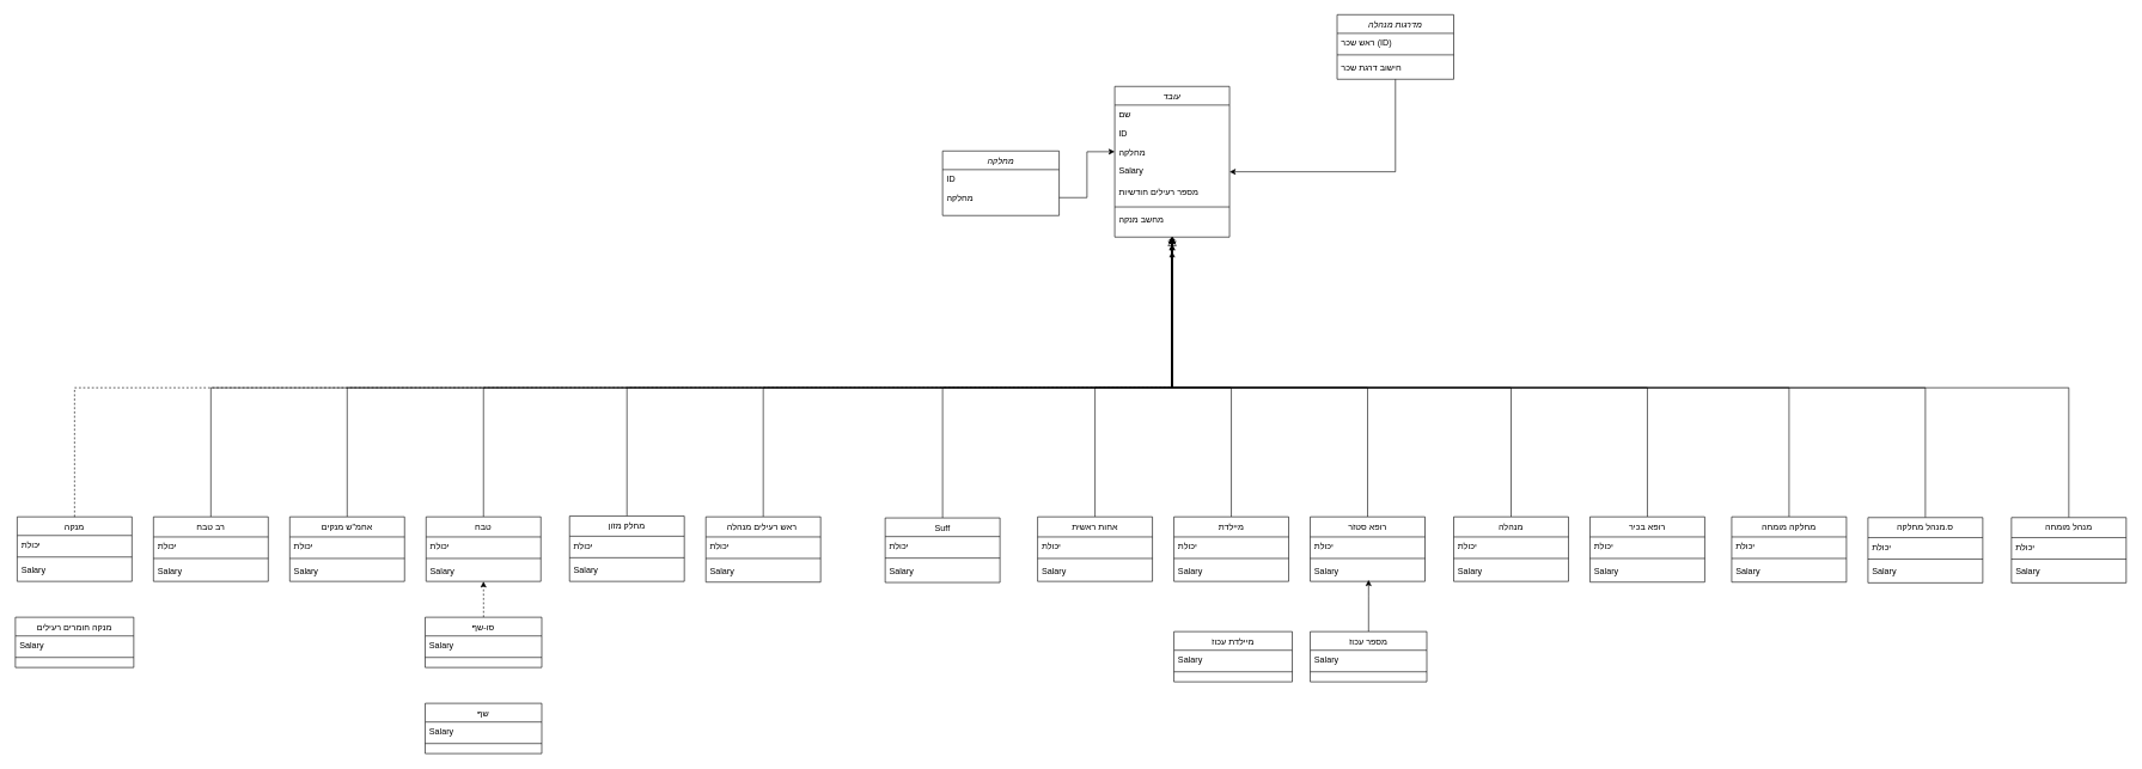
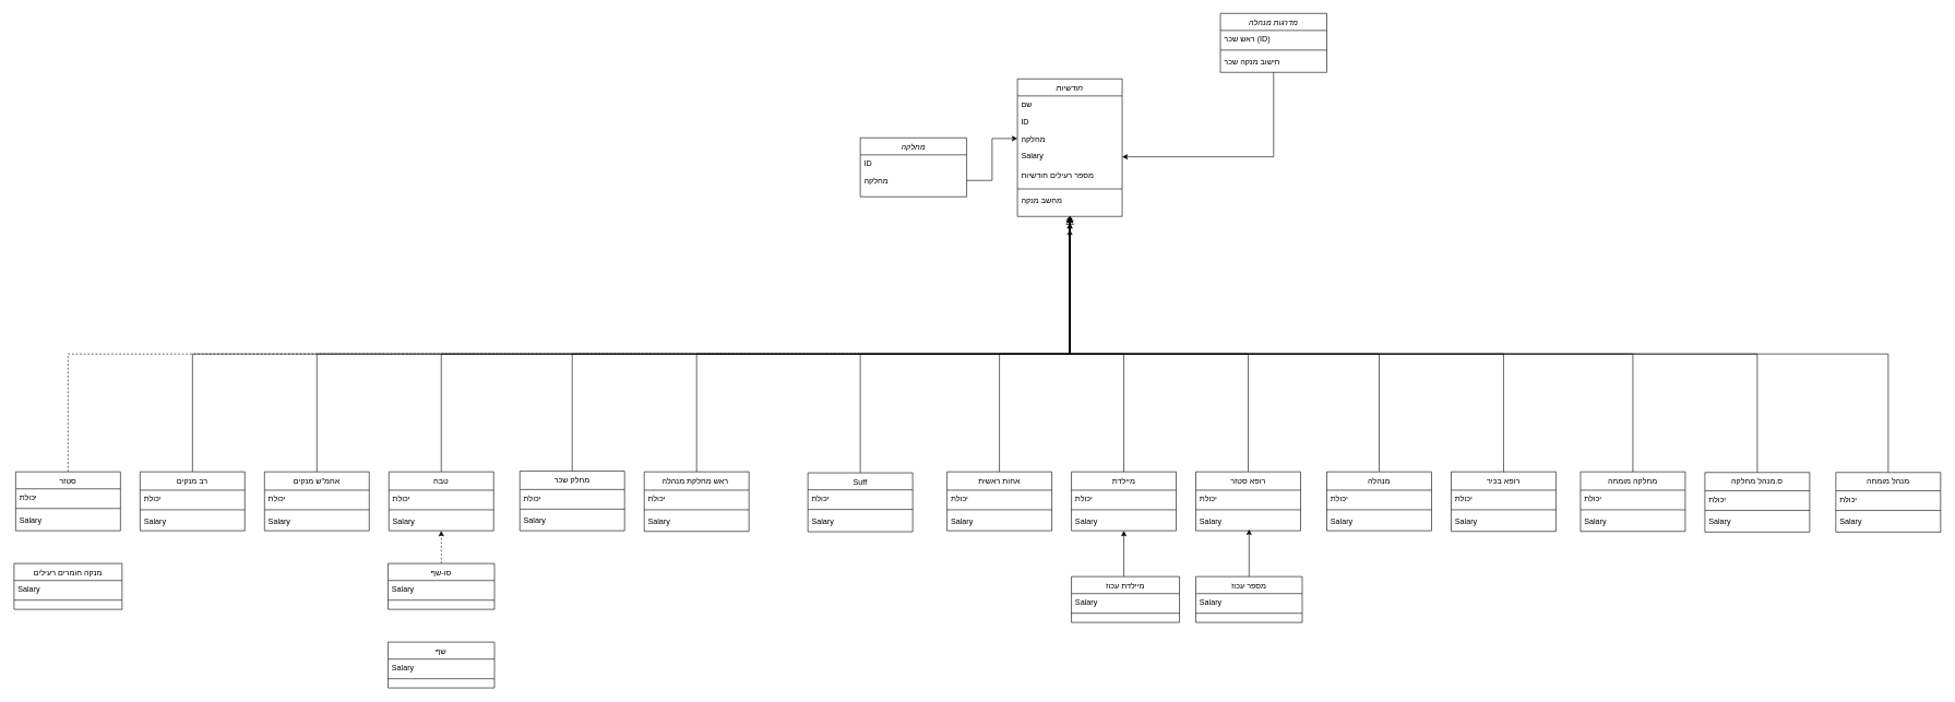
- <mxCell id="112" value="חישוב דרגת שכר" style="text;align=left;verticalAlign=top;spacingLeft=4;spacingRight=4;overflow=hidden;rotatable=0;points=[[0,0.5],[1,0.5]];portConstraint=eastwest;rounded=0;shadow=0;html=0;" vertex="1" parent="109"><mxGeometry y="60" width="162.5" height="26" as="geometry" /></mxCell>
+ <mxCell id="112" value="חישוב מנקה שכר" style="text;align=left;verticalAlign=top;spacingLeft=4;spacingRight=4;overflow=hidden;rotatable=0;points=[[0,0.5],[1,0.5]];portConstraint=eastwest;rounded=0;shadow=0;html=0;" vertex="1" parent="109"><mxGeometry y="60" width="162.5" height="26" as="geometry" /></mxCell>
- <mxCell id="2" value="עובד" style="swimlane;fontStyle=2;align=center;verticalAlign=top;childLayout=stackLayout;horizontal=1;startSize=26;horizontalStack=0;resizeParent=1;resizeLast=0;collapsible=1;marginBottom=0;rounded=0;shadow=0;strokeWidth=1;" parent="1" vertex="1"><mxGeometry x="1553" y="120" width="160" height="210" as="geometry"><mxRectangle x="230" y="140" width="160" height="26" as="alternateBounds" /></mxGeometry></mxCell>
+ <mxCell id="2" value="חודשיות" style="swimlane;fontStyle=2;align=center;verticalAlign=top;childLayout=stackLayout;horizontal=1;startSize=26;horizontalStack=0;resizeParent=1;resizeLast=0;collapsible=1;marginBottom=0;rounded=0;shadow=0;strokeWidth=1;" parent="1" vertex="1"><mxGeometry x="1553" y="120" width="160" height="210" as="geometry"><mxRectangle x="230" y="140" width="160" height="26" as="alternateBounds" /></mxGeometry></mxCell>
- <mxCell id="10" value="מנקה" style="swimlane;fontStyle=0;align=center;verticalAlign=top;childLayout=stackLayout;horizontal=1;startSize=26;horizontalStack=0;resizeParent=1;resizeLast=0;collapsible=1;marginBottom=0;rounded=0;shadow=0;strokeWidth=1;" parent="1" vertex="1"><mxGeometry x="23" y="720" width="160" height="90" as="geometry"><mxRectangle x="130" y="380" width="160" height="26" as="alternateBounds" /></mxGeometry></mxCell>
+ <mxCell id="10" value="סטזר" style="swimlane;fontStyle=0;align=center;verticalAlign=top;childLayout=stackLayout;horizontal=1;startSize=26;horizontalStack=0;resizeParent=1;resizeLast=0;collapsible=1;marginBottom=0;rounded=0;shadow=0;strokeWidth=1;" parent="1" vertex="1"><mxGeometry x="23" y="720" width="160" height="90" as="geometry"><mxRectangle x="130" y="380" width="160" height="26" as="alternateBounds" /></mxGeometry></mxCell>
- <mxCell id="20" value="רב טבח" style="swimlane;fontStyle=0;align=center;verticalAlign=top;childLayout=stackLayout;horizontal=1;startSize=28;horizontalStack=0;resizeParent=1;resizeLast=0;collapsible=1;marginBottom=0;rounded=0;shadow=0;strokeWidth=1;" vertex="1" parent="1"><mxGeometry x="213" y="720" width="160" height="90" as="geometry"><mxRectangle x="340" y="380" width="170" height="26" as="alternateBounds" /></mxGeometry></mxCell>
+ <mxCell id="20" value="רב מנקים" style="swimlane;fontStyle=0;align=center;verticalAlign=top;childLayout=stackLayout;horizontal=1;startSize=28;horizontalStack=0;resizeParent=1;resizeLast=0;collapsible=1;marginBottom=0;rounded=0;shadow=0;strokeWidth=1;" vertex="1" parent="1"><mxGeometry x="213" y="720" width="160" height="90" as="geometry"><mxRectangle x="340" y="380" width="170" height="26" as="alternateBounds" /></mxGeometry></mxCell>
- <mxCell id="44" value="מחלק מזון" style="swimlane;fontStyle=0;align=center;verticalAlign=top;childLayout=stackLayout;horizontal=1;startSize=28;horizontalStack=0;resizeParent=1;resizeLast=0;collapsible=1;marginBottom=0;rounded=0;shadow=0;strokeWidth=1;" vertex="1" parent="1"><mxGeometry x="793" y="719" width="160" height="91" as="geometry"><mxRectangle x="340" y="380" width="170" height="26" as="alternateBounds" /></mxGeometry></mxCell>
+ <mxCell id="44" value="מחלק שכר" style="swimlane;fontStyle=0;align=center;verticalAlign=top;childLayout=stackLayout;horizontal=1;startSize=28;horizontalStack=0;resizeParent=1;resizeLast=0;collapsible=1;marginBottom=0;rounded=0;shadow=0;strokeWidth=1;" vertex="1" parent="1"><mxGeometry x="793" y="719" width="160" height="91" as="geometry"><mxRectangle x="340" y="380" width="170" height="26" as="alternateBounds" /></mxGeometry></mxCell>
- <mxCell id="49" value="ראש רעילים מנהלה " style="swimlane;fontStyle=0;align=center;verticalAlign=top;childLayout=stackLayout;horizontal=1;startSize=28;horizontalStack=0;resizeParent=1;resizeLast=0;collapsible=1;marginBottom=0;rounded=0;shadow=0;strokeWidth=1;" vertex="1" parent="1"><mxGeometry x="983" y="720" width="160" height="91" as="geometry"><mxRectangle x="340" y="380" width="170" height="26" as="alternateBounds" /></mxGeometry></mxCell>
+ <mxCell id="49" value="ראש מחלקת מנהלה " style="swimlane;fontStyle=0;align=center;verticalAlign=top;childLayout=stackLayout;horizontal=1;startSize=28;horizontalStack=0;resizeParent=1;resizeLast=0;collapsible=1;marginBottom=0;rounded=0;shadow=0;strokeWidth=1;" vertex="1" parent="1"><mxGeometry x="983" y="720" width="160" height="91" as="geometry"><mxRectangle x="340" y="380" width="170" height="26" as="alternateBounds" /></mxGeometry></mxCell>
+ <mxCell id="88" style="edgeStyle=orthogonalEdgeStyle;rounded=0;orthogonalLoop=1;jettySize=auto;html=1;entryX=0.5;entryY=1;entryDx=0;entryDy=0;" edge="1" parent="1" source="89" target="69"><mxGeometry relative="1" as="geometry"><Array as="points"><mxPoint x="1716" y="845" /></Array></mxGeometry></mxCell>
